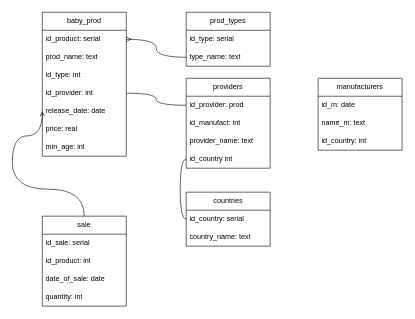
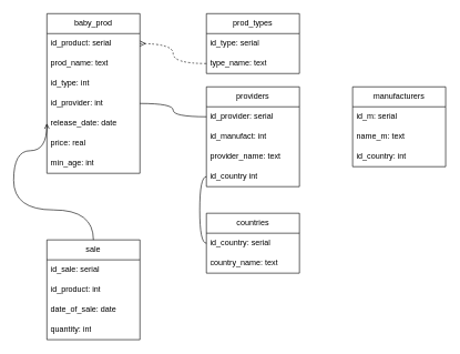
- <mxCell id="26" value="" style="fontSize=12;html=1;endArrow=ERmany;rounded=0;exitX=0;exitY=0.5;exitDx=0;exitDy=0;edgeStyle=orthogonalEdgeStyle;elbow=vertical;curved=1;" parent="1" source="25" target="3" edge="1"><mxGeometry width="100" height="100" relative="1" as="geometry"><mxPoint x="330" y="330" as="sourcePoint" /><mxPoint x="430" y="230" as="targetPoint" /></mxGeometry></mxCell>
+ <mxCell id="26" value="" style="fontSize=12;html=1;endArrow=ERmany;rounded=0;exitX=0;exitY=0.5;exitDx=0;exitDy=0;edgeStyle=orthogonalEdgeStyle;elbow=vertical;curved=1;dashed=1;" parent="1" source="25" target="3" edge="1"><mxGeometry width="100" height="100" relative="1" as="geometry"><mxPoint x="330" y="330" as="sourcePoint" /><mxPoint x="430" y="230" as="targetPoint" /></mxGeometry></mxCell>
- <mxCell id="19" value="id_provider: prod" style="text;strokeColor=none;fillColor=none;align=left;verticalAlign=middle;spacingLeft=4;spacingRight=4;overflow=hidden;points=[[0,0.5],[1,0.5]];portConstraint=eastwest;rotatable=0;whiteSpace=wrap;html=1;" parent="18" vertex="1"><mxGeometry y="30" width="140" height="30" as="geometry" /></mxCell>
+ <mxCell id="19" value="id_provider: serial" style="text;strokeColor=none;fillColor=none;align=left;verticalAlign=middle;spacingLeft=4;spacingRight=4;overflow=hidden;points=[[0,0.5],[1,0.5]];portConstraint=eastwest;rotatable=0;whiteSpace=wrap;html=1;" parent="18" vertex="1"><mxGeometry y="30" width="140" height="30" as="geometry" /></mxCell>
- <mxCell id="31" value="id_m: date" style="text;strokeColor=none;fillColor=none;align=left;verticalAlign=middle;spacingLeft=4;spacingRight=4;overflow=hidden;points=[[0,0.5],[1,0.5]];portConstraint=eastwest;rotatable=0;whiteSpace=wrap;html=1;" parent="30" vertex="1"><mxGeometry y="30" width="140" height="30" as="geometry" /></mxCell>
+ <mxCell id="31" value="id_m: serial" style="text;strokeColor=none;fillColor=none;align=left;verticalAlign=middle;spacingLeft=4;spacingRight=4;overflow=hidden;points=[[0,0.5],[1,0.5]];portConstraint=eastwest;rotatable=0;whiteSpace=wrap;html=1;" parent="30" vertex="1"><mxGeometry y="30" width="140" height="30" as="geometry" /></mxCell>
